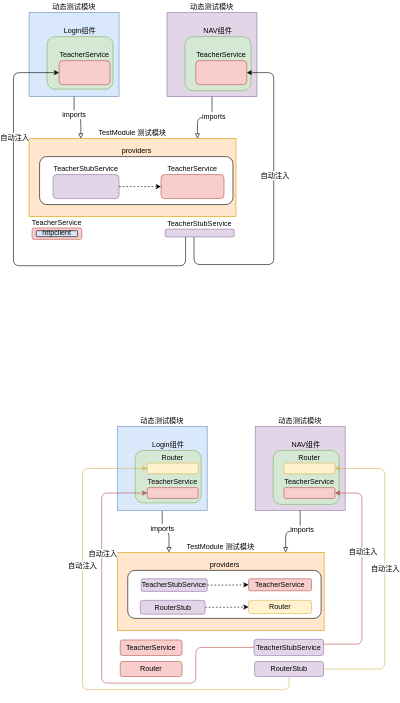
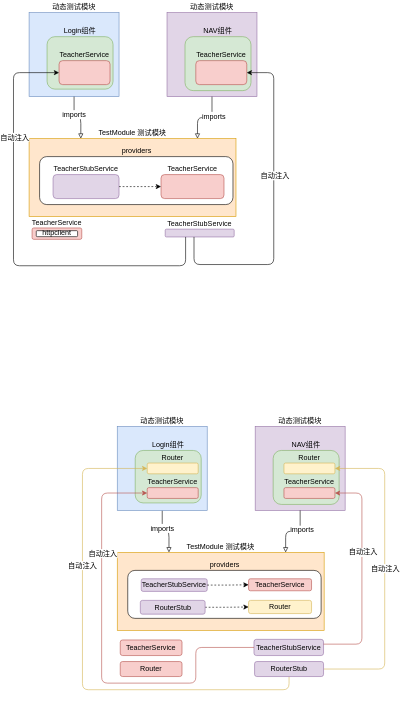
- <mxCell id="17" value="httpclient" style="rounded=1;whiteSpace=wrap;html=1;fillColor=#dae8fc;" vertex="1" parent="15"><mxGeometry x="6.992" y="4.51" width="68.876" height="9.975" as="geometry" /></mxCell>
+ <mxCell id="17" value="httpclient" style="rounded=1;whiteSpace=wrap;html=1;" vertex="1" parent="15"><mxGeometry x="6.992" y="4.51" width="68.876" height="9.975" as="geometry" /></mxCell>
